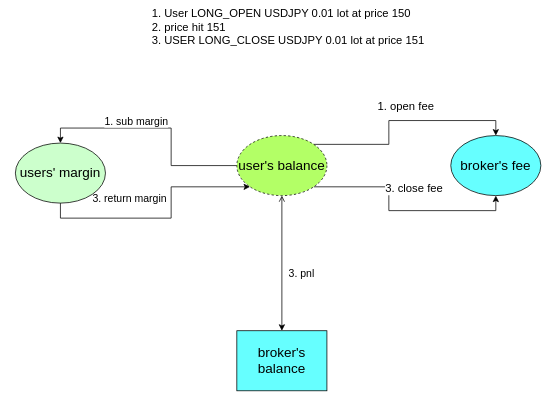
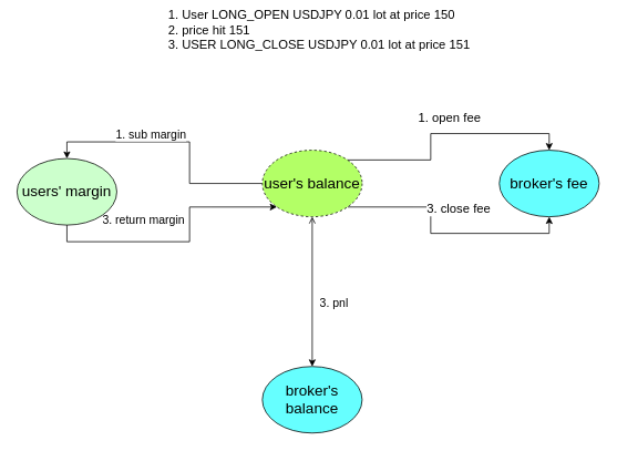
- <mxCell id="13" value="broker's balance" style="whiteSpace=wrap;html=1;fontSize=18;fillColor=#66FFFF;rounded=0;" vertex="1" parent="1"><mxGeometry x="315" y="440" width="120" height="80" as="geometry" /></mxCell>
+ <mxCell id="13" value="broker's balance" style="ellipse;whiteSpace=wrap;html=1;fontSize=18;fillColor=#66FFFF;" vertex="1" parent="1"><mxGeometry x="315" y="440" width="120" height="80" as="geometry" /></mxCell>
